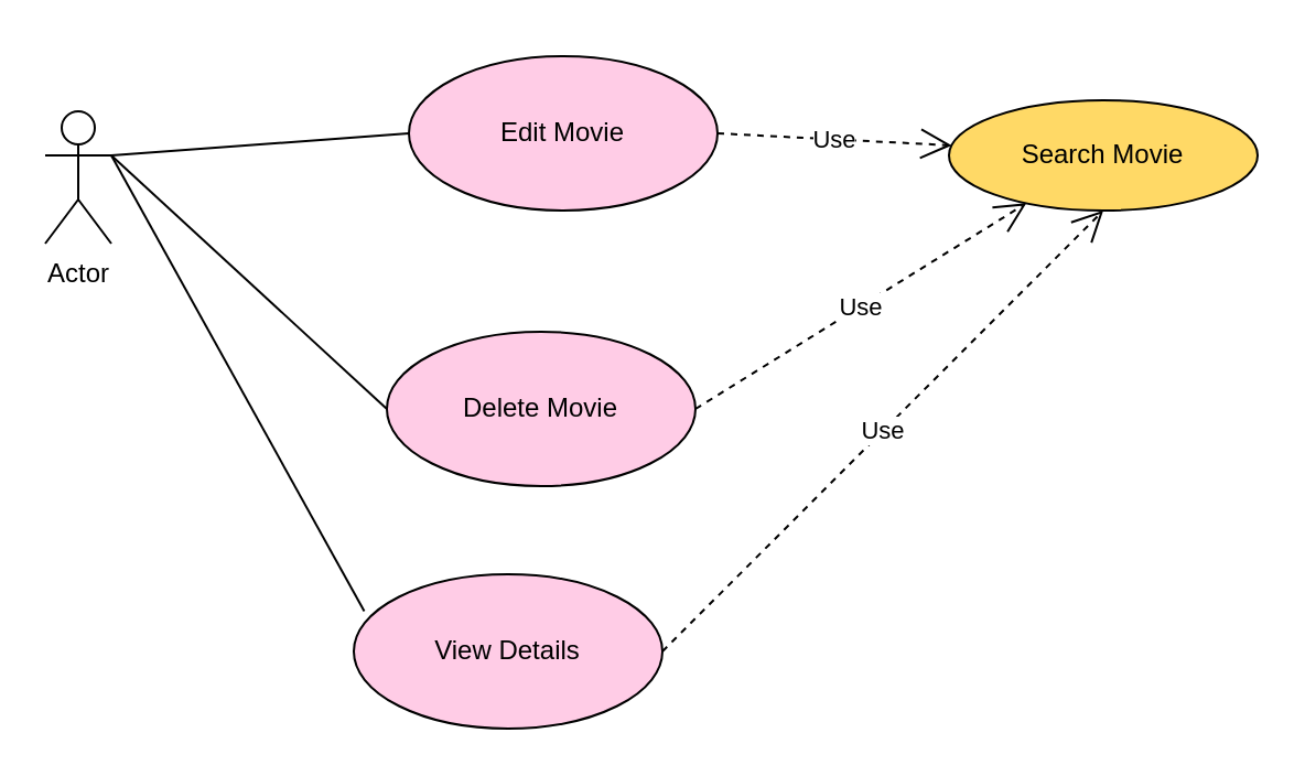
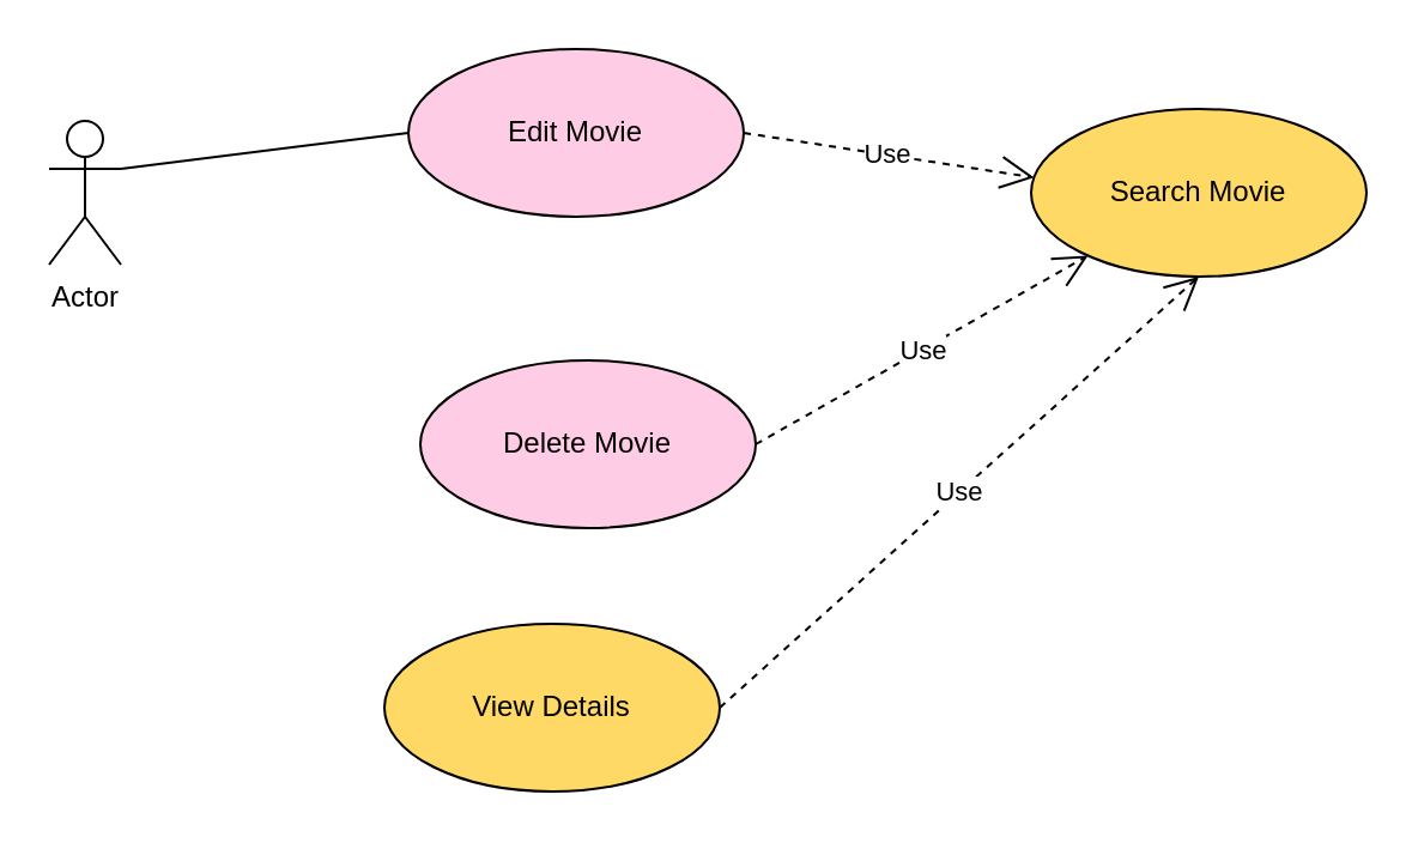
- <mxCell id="4" value="Edit Movie" style="ellipse;whiteSpace=wrap;html=1;fillColor=#FFCCE6;" vertex="1" parent="1"><mxGeometry x="185" y="25" width="140" height="70" as="geometry" /></mxCell>
+ <mxCell id="4" value="Edit Movie" style="ellipse;whiteSpace=wrap;html=1;fillColor=#FFCCE6;" vertex="1" parent="1"><mxGeometry x="170" y="20" width="140" height="70" as="geometry" /></mxCell>
- <mxCell id="3" value="Search Movie" style="ellipse;whiteSpace=wrap;html=1;fillColor=#FFD966;" vertex="1" parent="1"><mxGeometry x="430" y="45" width="140" height="50" as="geometry" /></mxCell>
+ <mxCell id="3" value="Search Movie" style="ellipse;whiteSpace=wrap;html=1;fillColor=#FFD966;" vertex="1" parent="1"><mxGeometry x="430" y="45" width="140" height="70" as="geometry" /></mxCell>
- <mxCell id="8" value="" style="endArrow=none;html=1;exitX=1;exitY=0.333;exitDx=0;exitDy=0;exitPerimeter=0;entryX=0;entryY=0.5;entryDx=0;entryDy=0;" edge="1" parent="1" source="2" target="5"><mxGeometry width="50" height="50" relative="1" as="geometry"><mxPoint x="240" y="140" as="sourcePoint" /><mxPoint x="290" y="90" as="targetPoint" /></mxGeometry></mxCell>
- <mxCell id="9" value="" style="endArrow=none;html=1;exitX=1;exitY=0.333;exitDx=0;exitDy=0;exitPerimeter=0;entryX=0.034;entryY=0.24;entryDx=0;entryDy=0;entryPerimeter=0;" edge="1" parent="1" source="2" target="6"><mxGeometry width="50" height="50" relative="1" as="geometry"><mxPoint x="240" y="140" as="sourcePoint" /><mxPoint x="290" y="90" as="targetPoint" /></mxGeometry></mxCell>
- <mxCell id="6" value="View Details" style="ellipse;whiteSpace=wrap;html=1;fillColor=#FFCCE6;" vertex="1" parent="1"><mxGeometry x="160" y="260" width="140" height="70" as="geometry" /></mxCell>
+ <mxCell id="6" value="View Details" style="ellipse;whiteSpace=wrap;html=1;fillColor=#ffd966;" vertex="1" parent="1"><mxGeometry x="160" y="260" width="140" height="70" as="geometry" /></mxCell>
